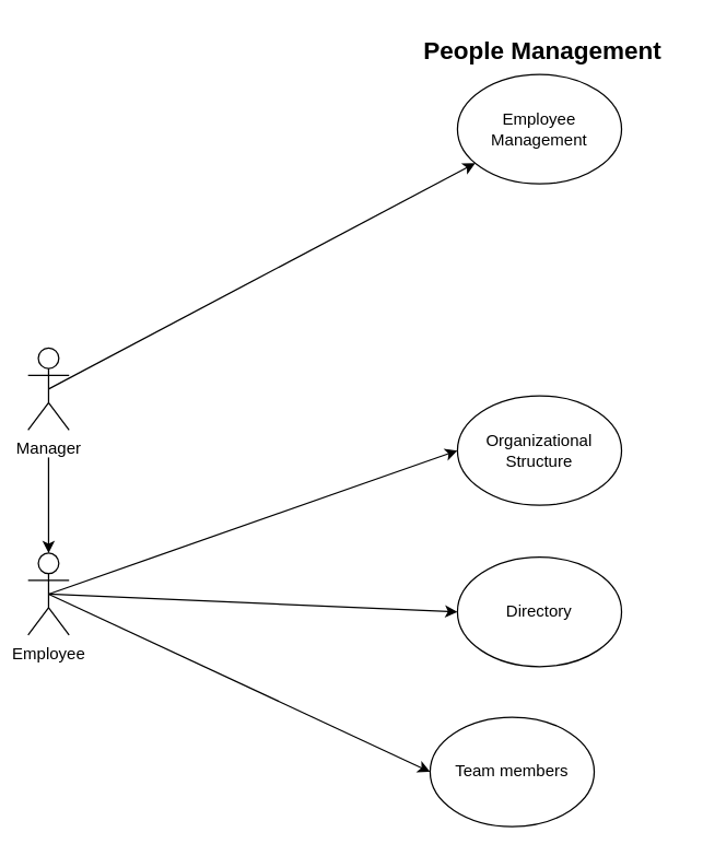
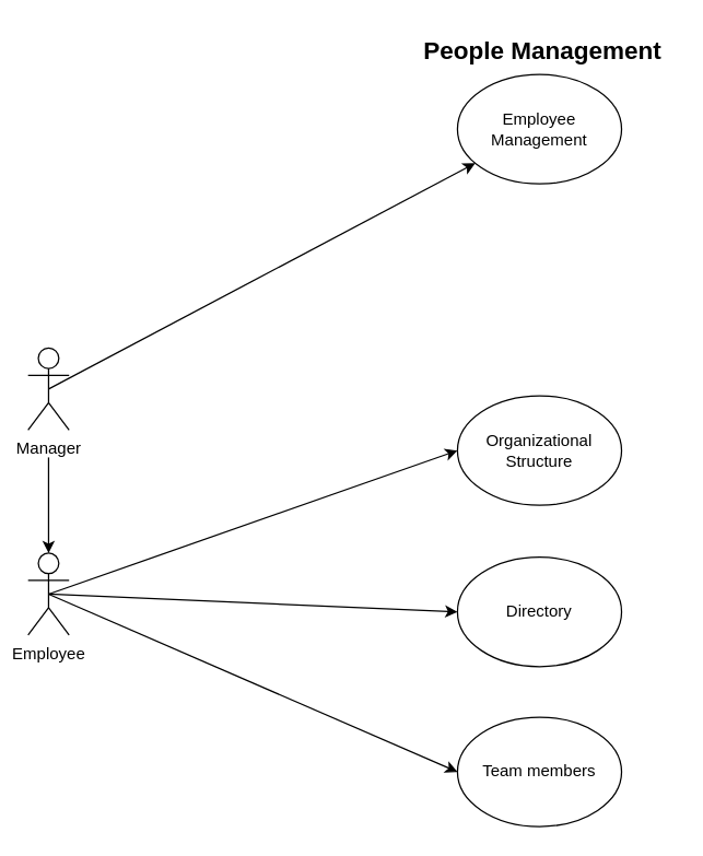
- <mxCell id="5" value="Team members" style="ellipse;whiteSpace=wrap;html=1;" vertex="1" parent="1"><mxGeometry x="314" y="524" width="120" height="80" as="geometry" /></mxCell>
+ <mxCell id="5" value="Team members" style="ellipse;whiteSpace=wrap;html=1;" vertex="1" parent="1"><mxGeometry x="334" y="524" width="120" height="80" as="geometry" /></mxCell>
